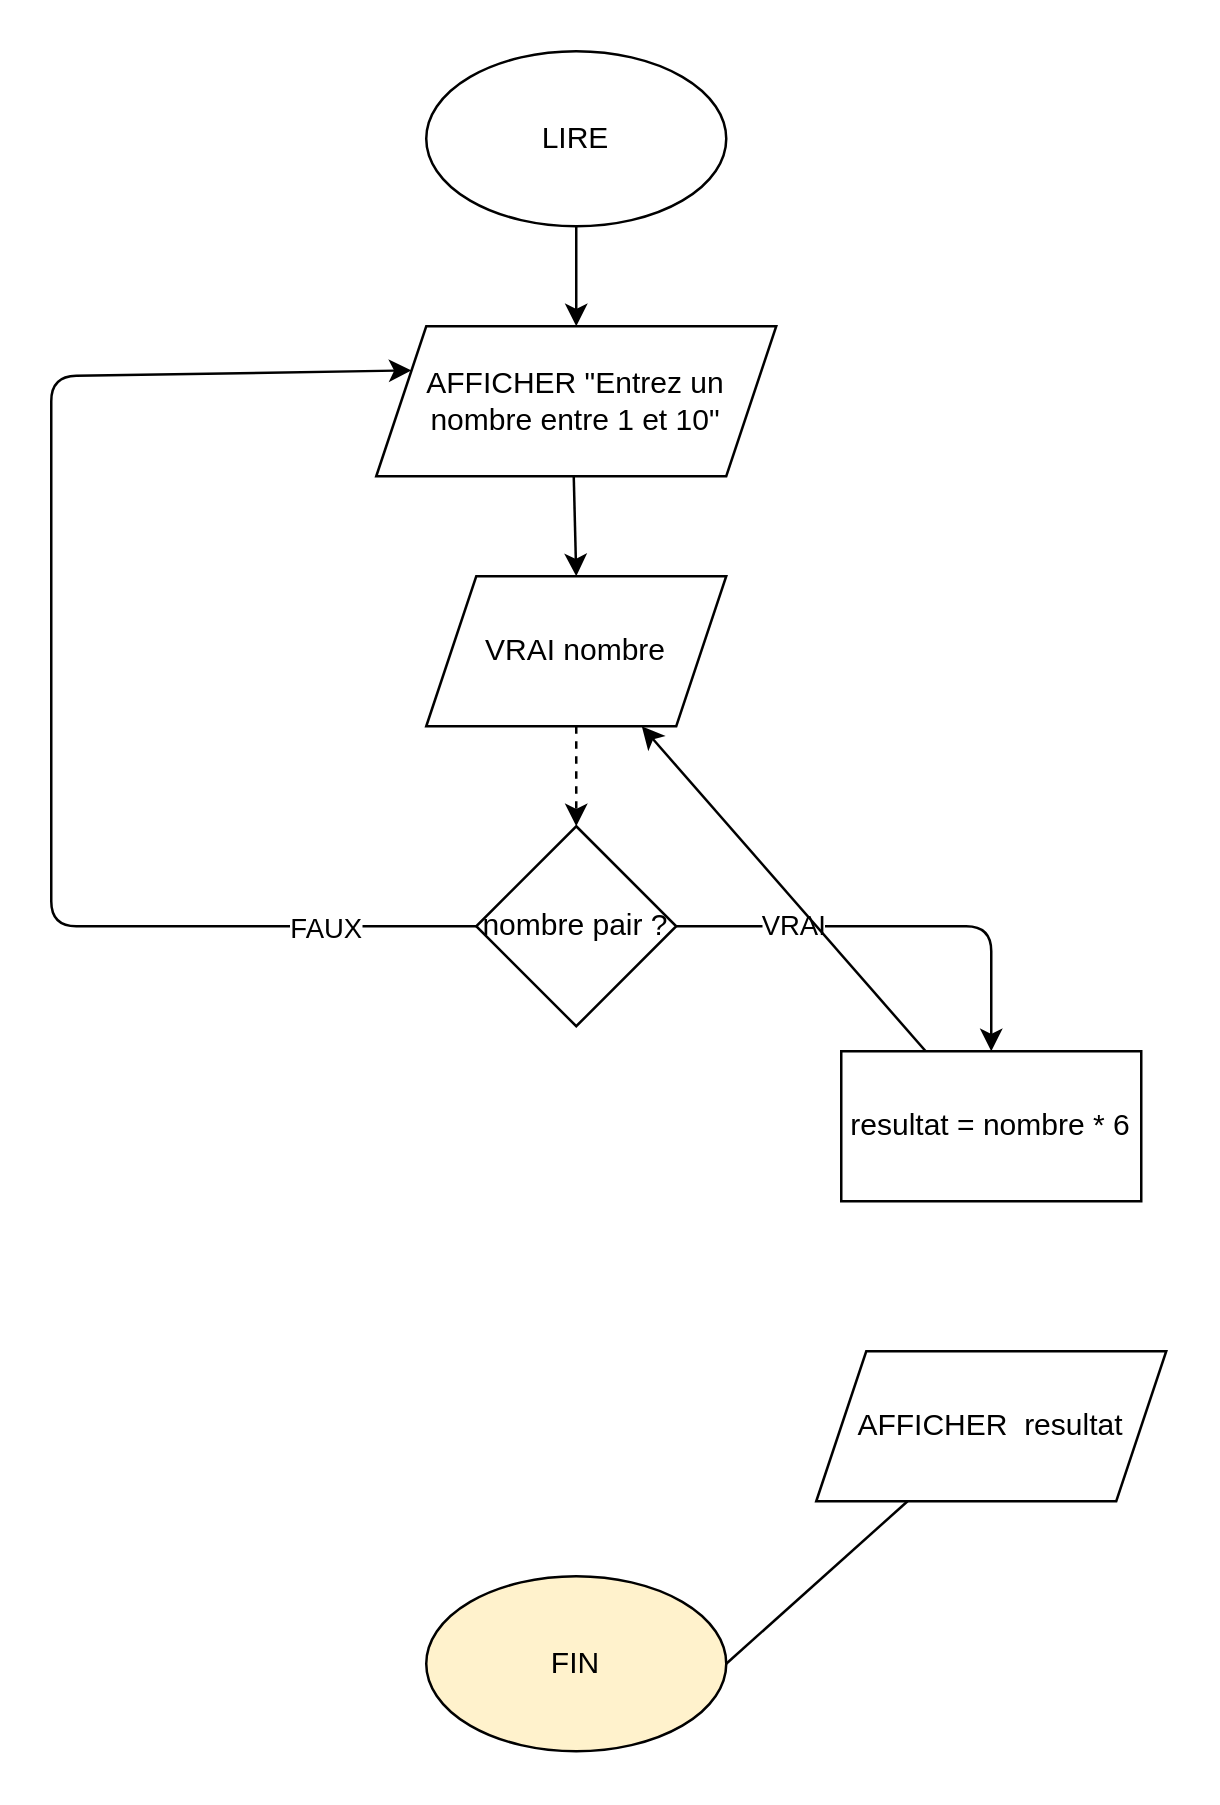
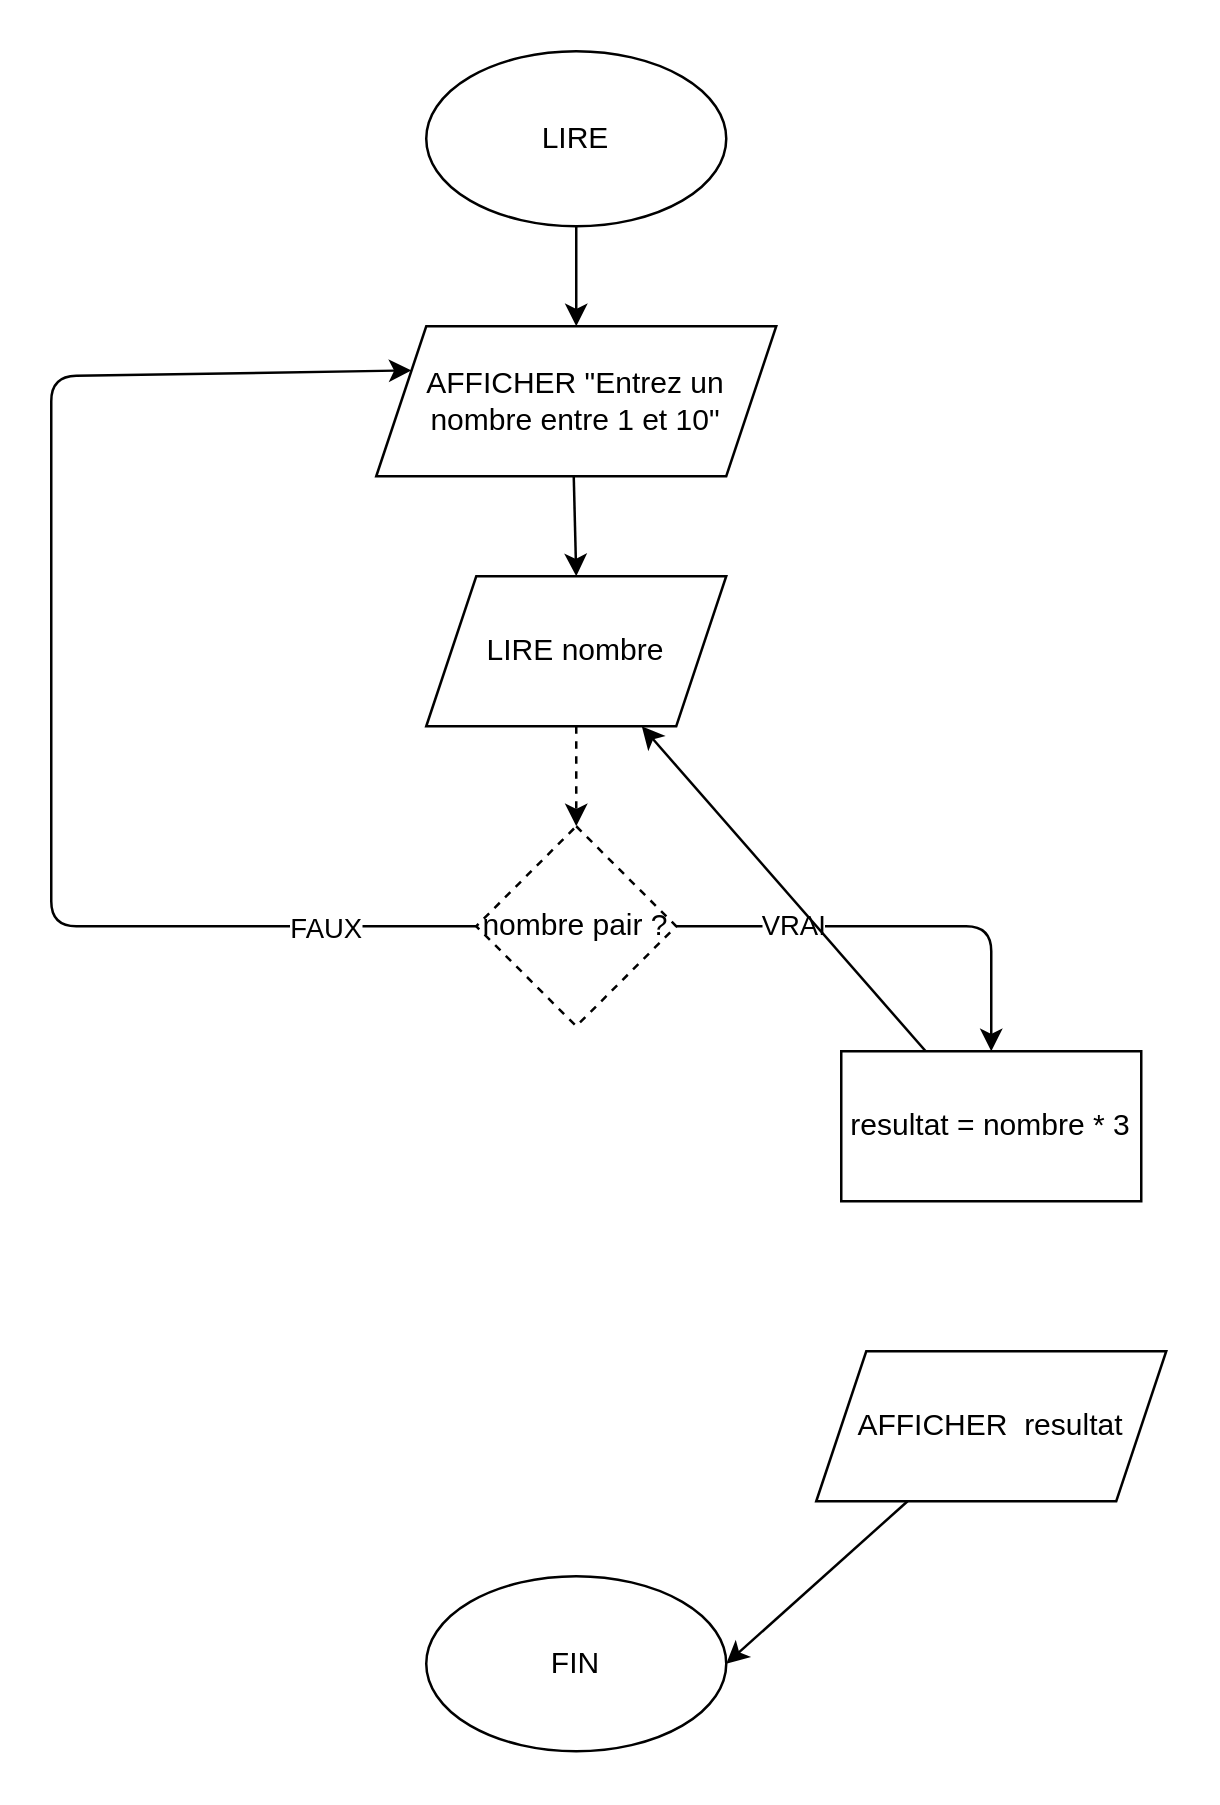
- <mxCell id="7" value="VRAI nombre" style="shape=parallelogram;perimeter=parallelogramPerimeter;whiteSpace=wrap;html=1;fixedSize=1;" vertex="1" parent="1"><mxGeometry x="170" y="230" width="120" height="60" as="geometry" /></mxCell>
+ <mxCell id="7" value="LIRE nombre" style="shape=parallelogram;perimeter=parallelogramPerimeter;whiteSpace=wrap;html=1;fixedSize=1;" vertex="1" parent="1"><mxGeometry x="170" y="230" width="120" height="60" as="geometry" /></mxCell>
- <mxCell id="12" value="nombre pair ?" style="rhombus;whiteSpace=wrap;html=1;" vertex="1" parent="1"><mxGeometry x="190" y="330" width="80" height="80" as="geometry" /></mxCell>
+ <mxCell id="12" value="nombre pair ?" style="rhombus;whiteSpace=wrap;html=1;dashed=1;" vertex="1" parent="1"><mxGeometry x="190" y="330" width="80" height="80" as="geometry" /></mxCell>
- <mxCell id="14" value="resultat = nombre * 6" style="rounded=0;whiteSpace=wrap;html=1;" vertex="1" parent="1"><mxGeometry x="336" y="420" width="120" height="60" as="geometry" /></mxCell>
+ <mxCell id="14" value="resultat = nombre * 3" style="rounded=0;whiteSpace=wrap;html=1;" vertex="1" parent="1"><mxGeometry x="336" y="420" width="120" height="60" as="geometry" /></mxCell>
- <mxCell id="15" style="edgeStyle=none;html=1;entryX=1;entryY=0.5;entryDx=0;entryDy=0;endArrow=none;" edge="1" parent="1" source="16" target="17"><mxGeometry relative="1" as="geometry" /></mxCell>
+ <mxCell id="15" style="edgeStyle=none;html=1;entryX=1;entryY=0.5;entryDx=0;entryDy=0;" edge="1" parent="1" source="16" target="17"><mxGeometry relative="1" as="geometry" /></mxCell>
- <mxCell id="17" value="FIN" style="ellipse;whiteSpace=wrap;html=1;fillColor=#fff2cc;" vertex="1" parent="1"><mxGeometry x="170" y="630" width="120" height="70" as="geometry" /></mxCell>
+ <mxCell id="17" value="FIN" style="ellipse;whiteSpace=wrap;html=1;" vertex="1" parent="1"><mxGeometry x="170" y="630" width="120" height="70" as="geometry" /></mxCell>
